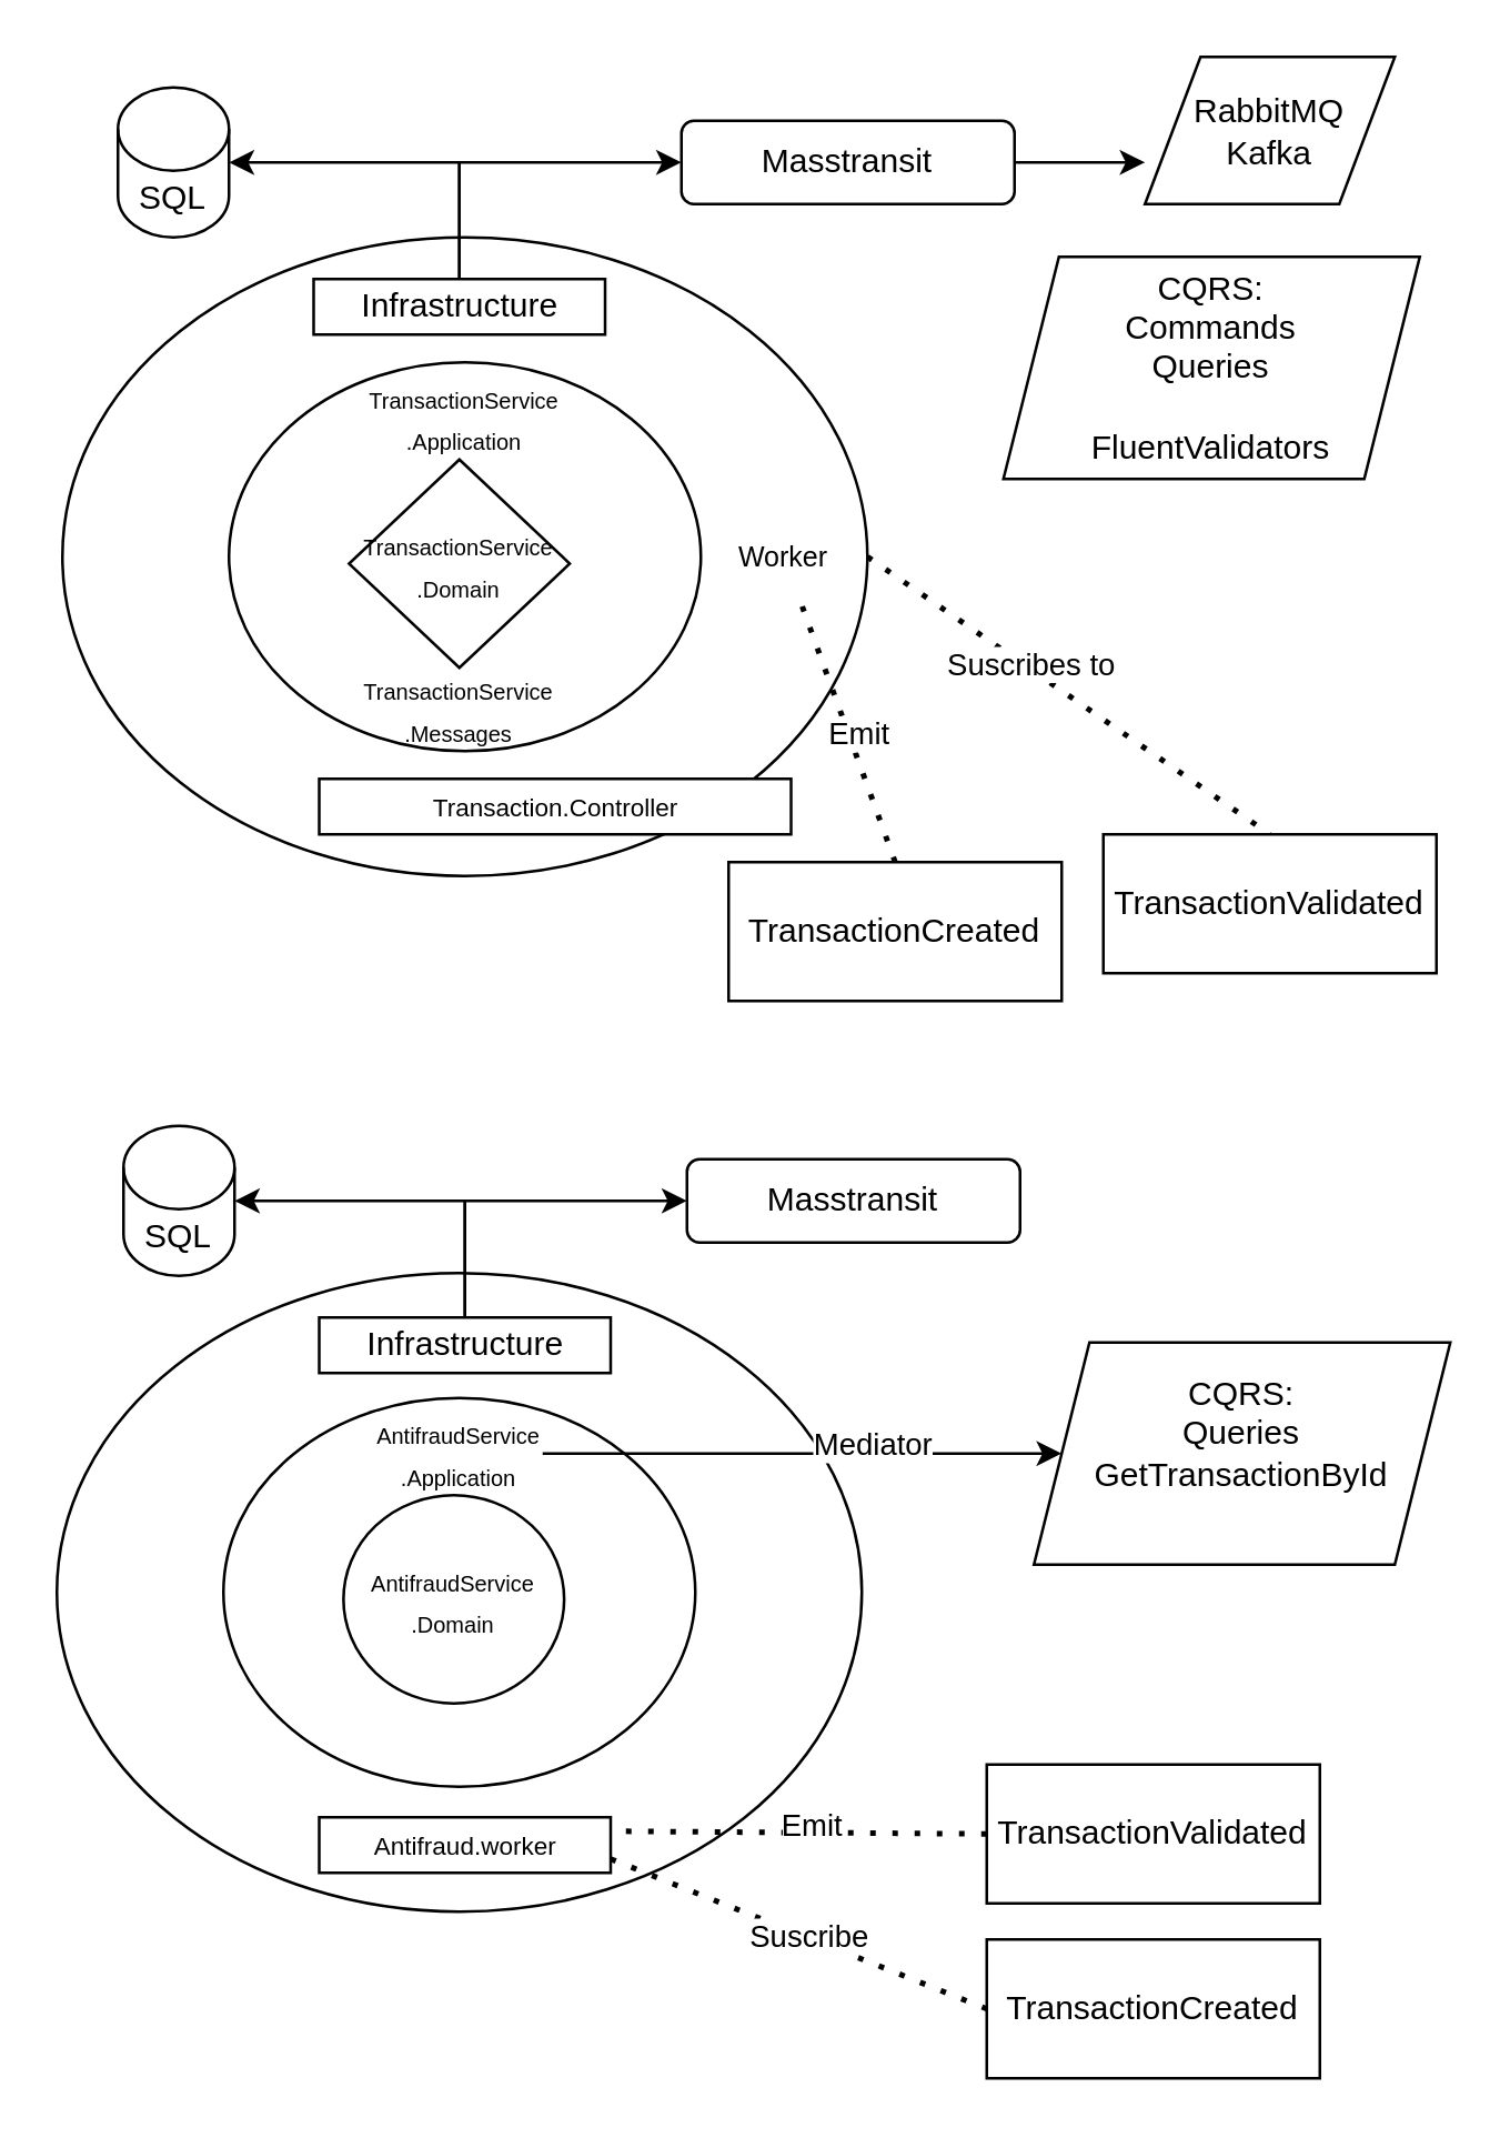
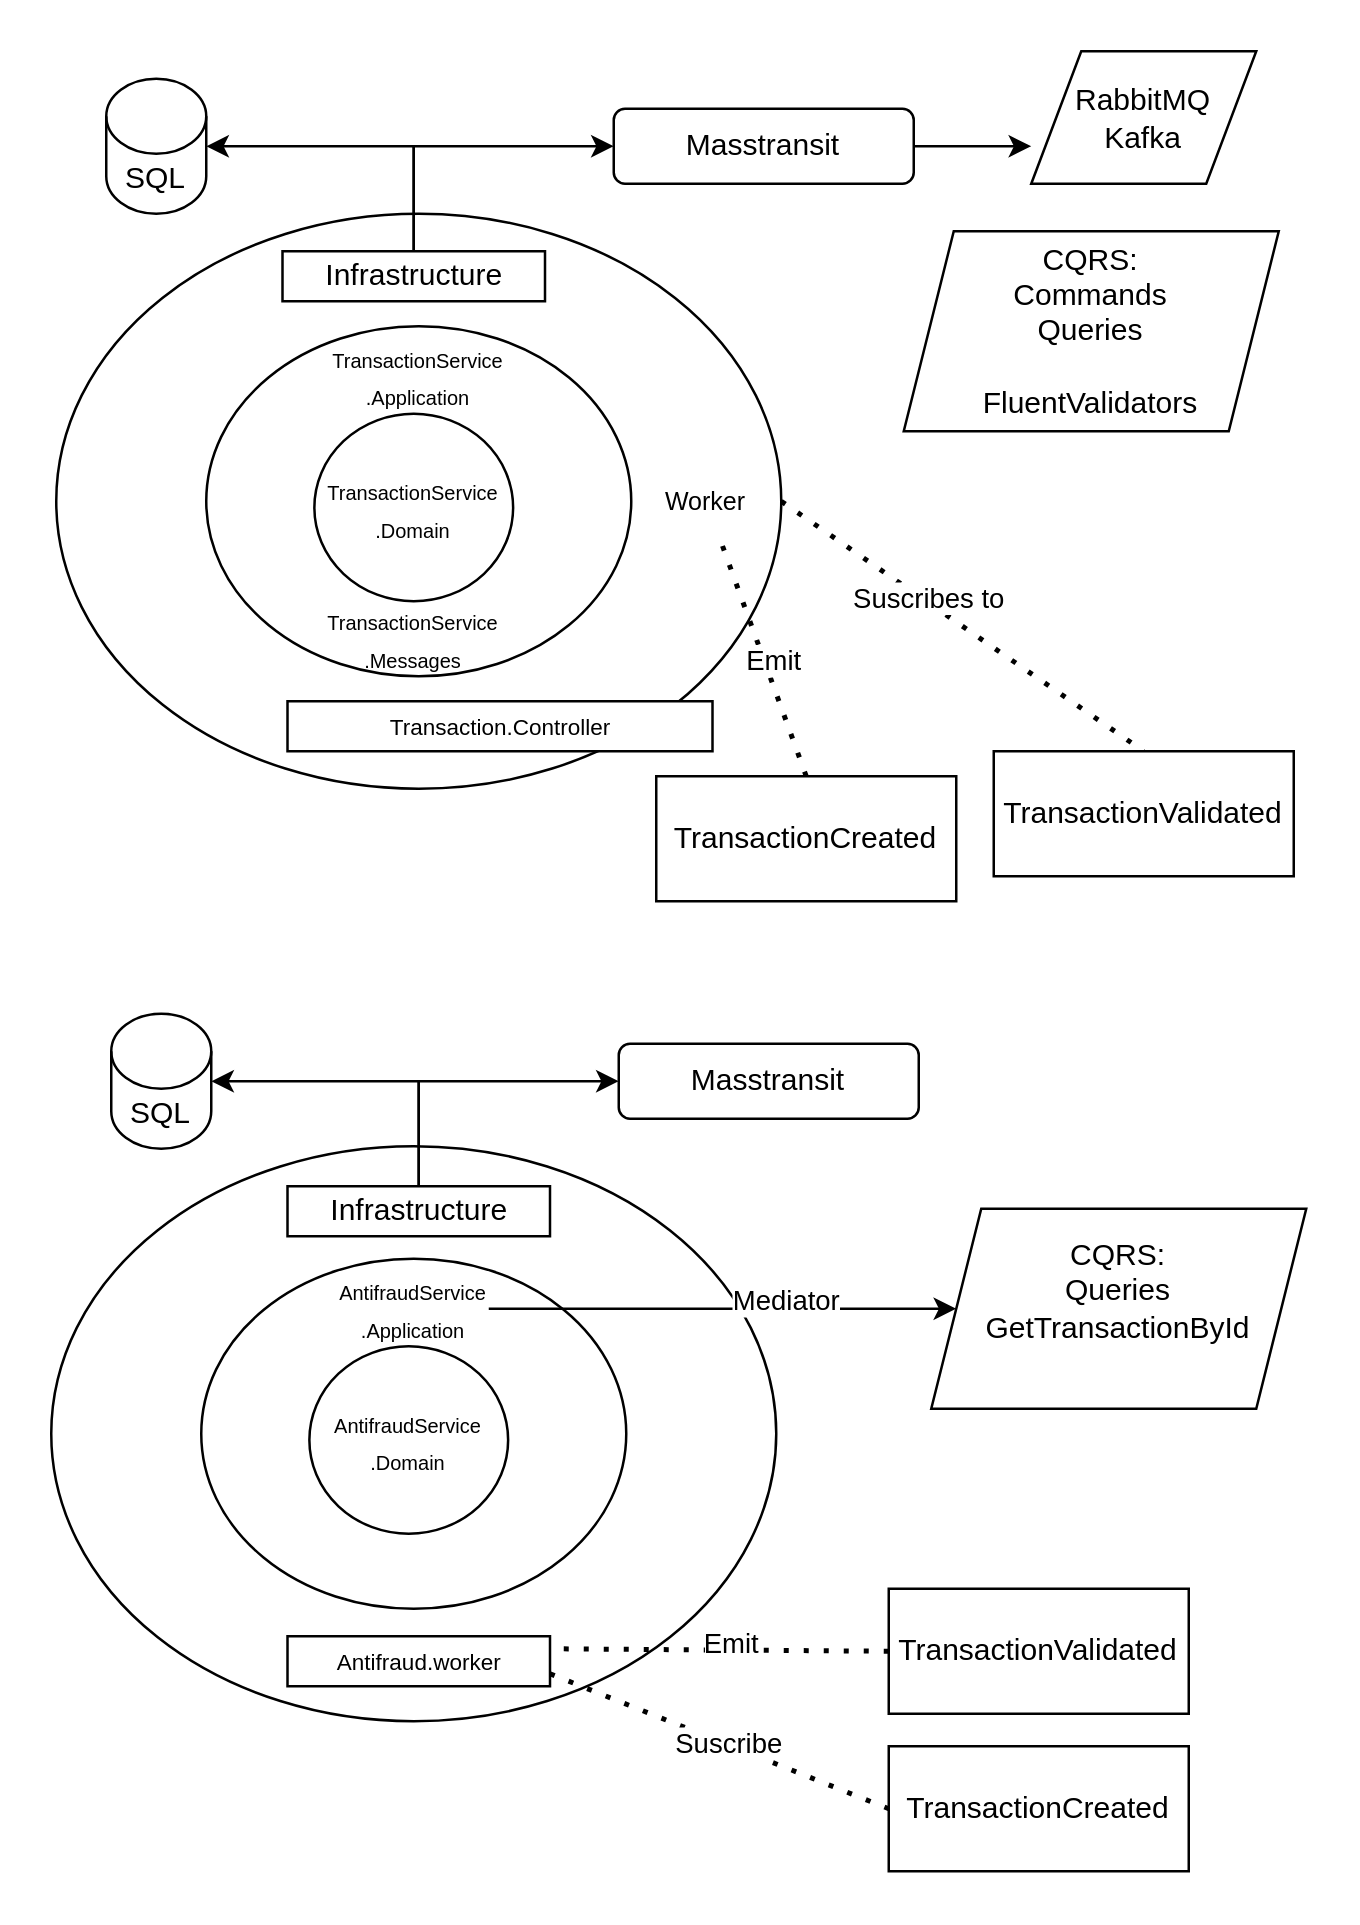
- <mxCell id="4" value="&lt;font style=&quot;font-size: 8px;&quot;&gt;TransactionService&lt;br&gt;.Domain&lt;/font&gt;" style="rhombus;whiteSpace=wrap;html=1;fillColor=light-dark(#FFFFFF,#000066);" parent="1" vertex="1"><mxGeometry x="125.25" y="165" width="79.5" height="75" as="geometry" /></mxCell>
+ <mxCell id="4" value="&lt;font style=&quot;font-size: 8px;&quot;&gt;TransactionService&lt;br&gt;.Domain&lt;/font&gt;" style="ellipse;whiteSpace=wrap;html=1;fillColor=light-dark(#FFFFFF,#000066);" parent="1" vertex="1"><mxGeometry x="125.25" y="165" width="79.5" height="75" as="geometry" /></mxCell>
